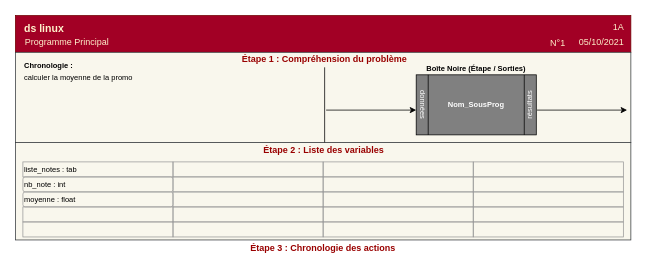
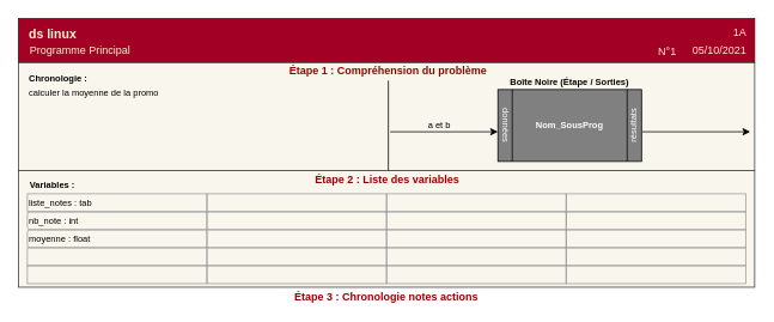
+ <mxCell id="10" value="&lt;font style=&quot;font-size: 10px&quot;&gt;a et b&lt;br&gt;&lt;/font&gt;" style="text;html=1;strokeColor=none;fillColor=none;align=center;verticalAlign=middle;whiteSpace=wrap;rounded=0;connectable=0;allowArrows=0;recursiveResize=0;expand=0;movable=0;resizable=0;rotatable=0;cloneable=0;deletable=0;autosize=1;pointerEvents=0;" parent="8" vertex="1"><mxGeometry x="35" width="40" height="20" as="geometry" /></mxCell>
+ <mxCell id="20" value="&lt;b style=&quot;&quot;&gt;&lt;font style=&quot;font-size: 10px&quot;&gt;Variables :&lt;/font&gt;&lt;/b&gt;" style="text;html=1;strokeColor=none;fillColor=none;align=left;verticalAlign=middle;whiteSpace=wrap;rounded=0;connectable=0;allowArrows=0;recursiveResize=0;expand=0;movable=0;resizable=0;rotatable=0;cloneable=0;deletable=0;pointerEvents=0;editable=0;" parent="1" vertex="1"><mxGeometry x="31" y="195" width="80" height="20" as="geometry" /></mxCell>
- <mxCell id="25" value="&lt;span style=&quot;font-family: &amp;#34;helvetica&amp;#34; ; font-style: normal ; letter-spacing: normal ; text-indent: 0px ; text-transform: none ; word-spacing: 0px ; display: inline ; float: none&quot;&gt;&lt;b&gt;&lt;font style=&quot;font-size: 12px&quot; color=&quot;#990000&quot;&gt;Étape 3 : Chronologie des actions&lt;/font&gt;&lt;/b&gt;&lt;/span&gt;" style="text;whiteSpace=wrap;html=1;align=center;connectable=0;allowArrows=0;recursiveResize=0;expand=0;movable=0;resizable=0;rotatable=0;cloneable=0;deletable=0;pointerEvents=0;editable=0;" parent="1" vertex="1"><mxGeometry x="290" y="316" width="280" height="20" as="geometry" /></mxCell>
+ <mxCell id="25" value="&lt;span style=&quot;font-family: &amp;#34;helvetica&amp;#34; ; font-style: normal ; letter-spacing: normal ; text-indent: 0px ; text-transform: none ; word-spacing: 0px ; display: inline ; float: none&quot;&gt;&lt;b&gt;&lt;font style=&quot;font-size: 12px&quot; color=&quot;#990000&quot;&gt;Étape 3 : Chronologie notes actions&lt;/font&gt;&lt;/b&gt;&lt;/span&gt;" style="text;whiteSpace=wrap;html=1;align=center;connectable=0;allowArrows=0;recursiveResize=0;expand=0;movable=0;resizable=0;rotatable=0;cloneable=0;deletable=0;pointerEvents=0;editable=0;" parent="1" vertex="1"><mxGeometry x="290" y="316" width="280" height="20" as="geometry" /></mxCell>
